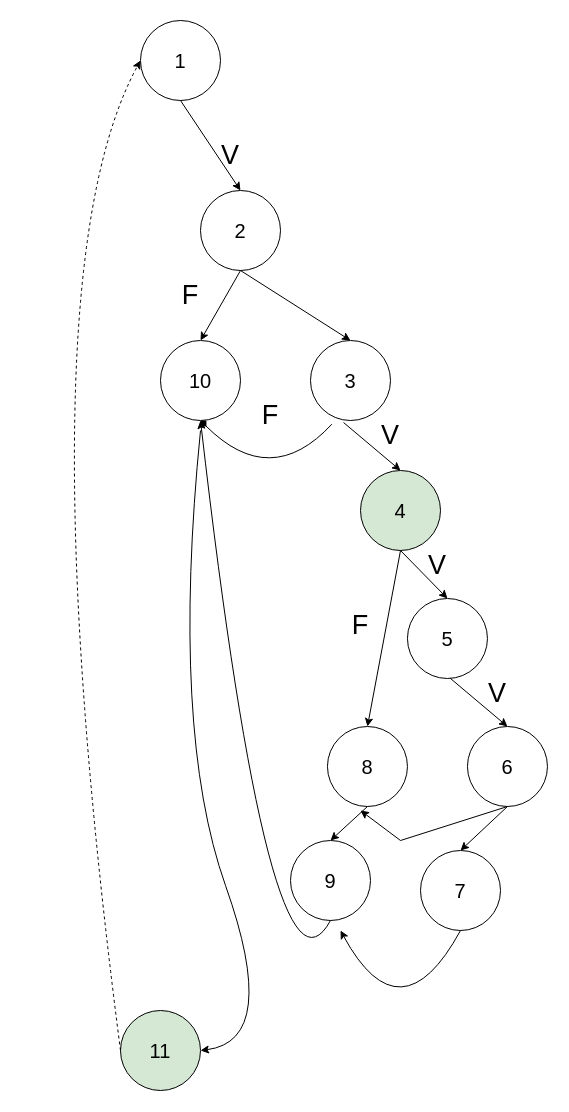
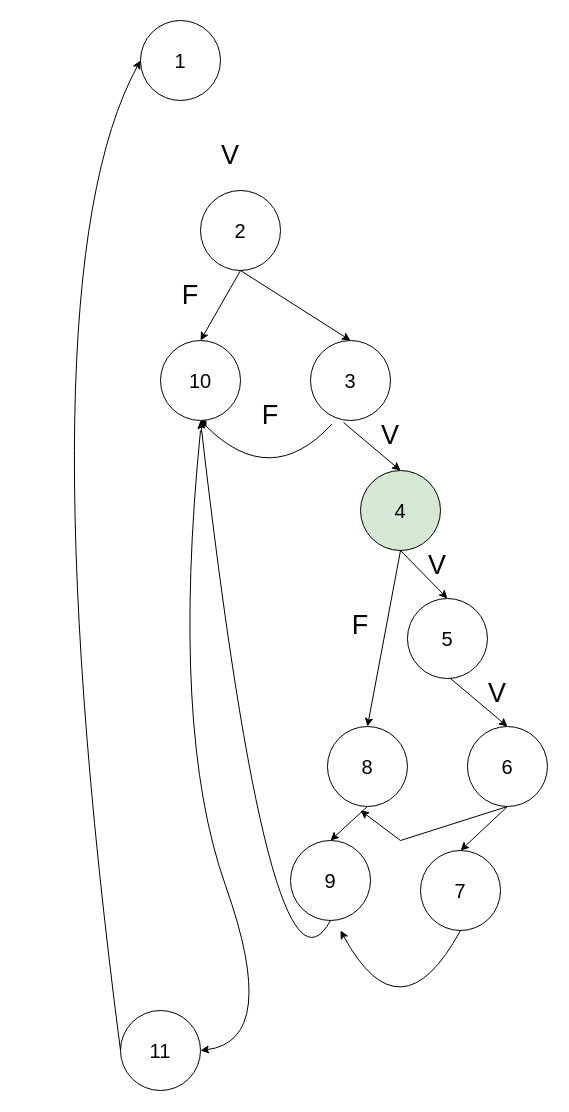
- <mxCell id="8" value="" style="endArrow=classic;html=1;rounded=0;fontSize=27;entryX=0.5;entryY=0;entryDx=0;entryDy=0;exitX=0.5;exitY=1;exitDx=0;exitDy=0;" edge="1" parent="1" source="6" target="5"><mxGeometry width="50" height="50" relative="1" as="geometry"><mxPoint x="280" y="160" as="sourcePoint" /><mxPoint x="300" y="280" as="targetPoint" /></mxGeometry></mxCell>
- <mxCell id="10" value="" style="curved=1;endArrow=classic;html=1;rounded=0;fontSize=27;exitX=0;exitY=0.5;exitDx=0;exitDy=0;entryX=0;entryY=0.5;entryDx=0;entryDy=0;dashed=1;" edge="1" parent="1" source="9" target="6"><mxGeometry width="50" height="50" relative="1" as="geometry"><mxPoint x="250" y="330" as="sourcePoint" /><mxPoint x="300" y="280" as="targetPoint" /><Array as="points"><mxPoint x="20" y="280" /></Array></mxGeometry></mxCell>
+ <mxCell id="10" value="" style="curved=1;endArrow=classic;html=1;rounded=0;fontSize=27;exitX=0;exitY=0.5;exitDx=0;exitDy=0;entryX=0;entryY=0.5;entryDx=0;entryDy=0;" edge="1" parent="1" source="9" target="6"><mxGeometry width="50" height="50" relative="1" as="geometry"><mxPoint x="250" y="330" as="sourcePoint" /><mxPoint x="300" y="280" as="targetPoint" /><Array as="points"><mxPoint x="20" y="280" /></Array></mxGeometry></mxCell>
- <mxCell id="9" value="&lt;font style=&quot;font-size: 20px;&quot;&gt;11&lt;br&gt;&lt;/font&gt;" style="ellipse;whiteSpace=wrap;html=1;aspect=fixed;fillColor=#d5e8d4;" vertex="1" parent="1"><mxGeometry x="120" y="1010" width="80" height="80" as="geometry" /></mxCell>
+ <mxCell id="9" value="&lt;font style=&quot;font-size: 20px;&quot;&gt;11&lt;br&gt;&lt;/font&gt;" style="ellipse;whiteSpace=wrap;html=1;aspect=fixed;" vertex="1" parent="1"><mxGeometry x="120" y="1010" width="80" height="80" as="geometry" /></mxCell>
